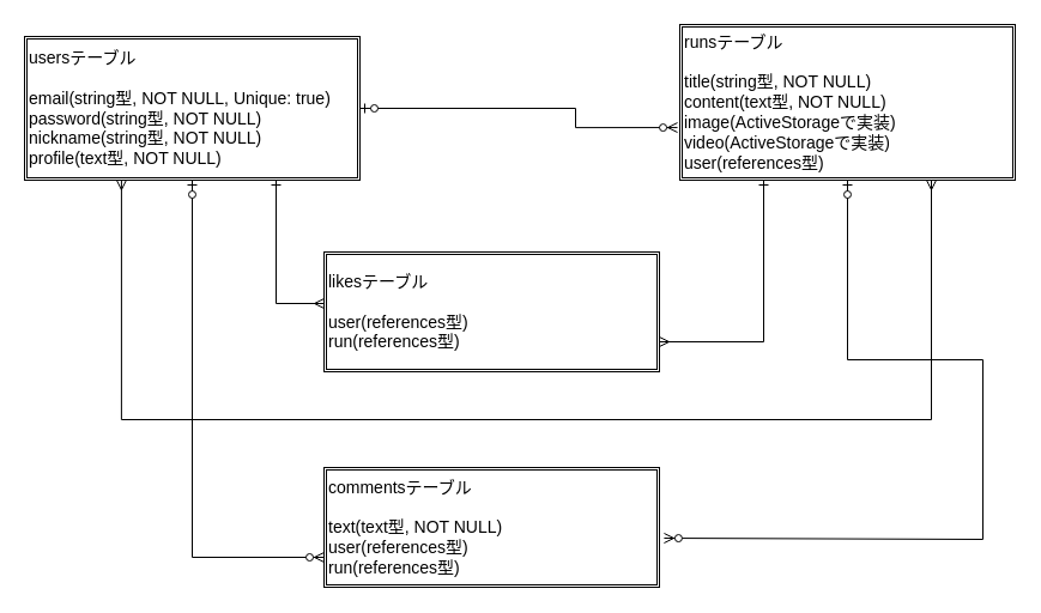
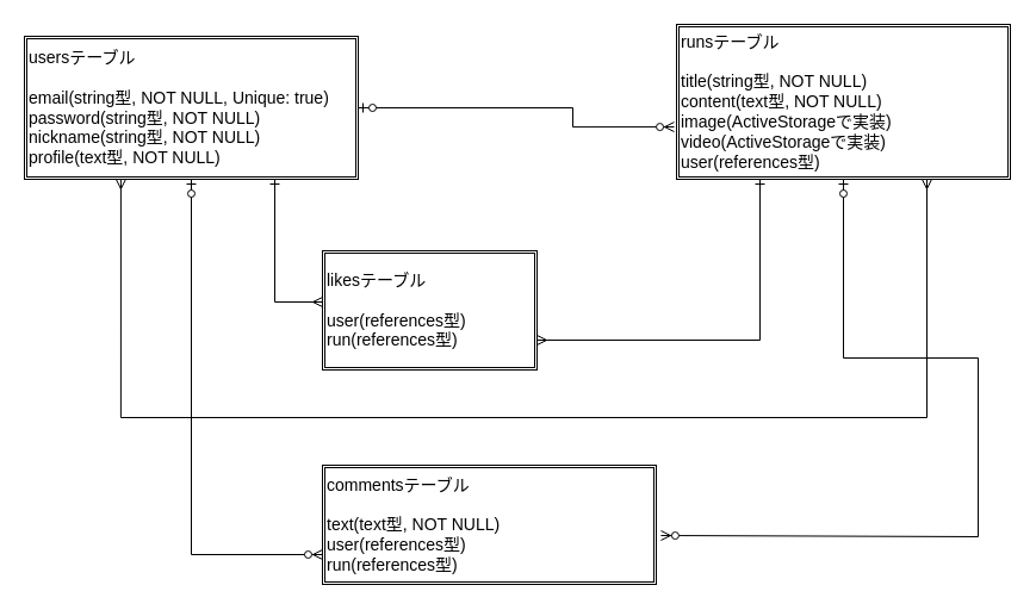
- <mxCell id="11" value="&lt;font style=&quot;font-size: 14px&quot;&gt;likesテーブル&lt;br&gt;&lt;br&gt;user(references型)&lt;br&gt;run(references型)&lt;br&gt;&lt;/font&gt;" style="shape=ext;double=1;rounded=0;whiteSpace=wrap;html=1;align=left;" vertex="1" parent="1"><mxGeometry x="270" y="210" width="280" height="100" as="geometry" /></mxCell>
+ <mxCell id="11" value="&lt;font style=&quot;font-size: 14px&quot;&gt;likesテーブル&lt;br&gt;&lt;br&gt;user(references型)&lt;br&gt;run(references型)&lt;br&gt;&lt;/font&gt;" style="shape=ext;double=1;rounded=0;whiteSpace=wrap;html=1;align=left;" vertex="1" parent="1"><mxGeometry x="270" y="210" width="180" height="100" as="geometry" /></mxCell>
